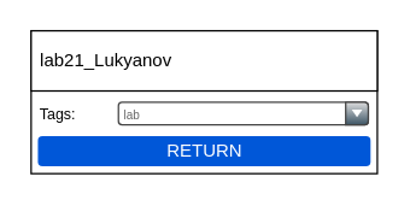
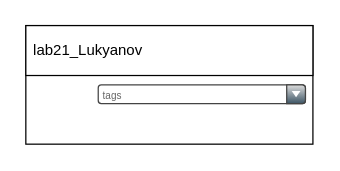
- <mxCell id="5" value="Tags:" style="text;html=1;strokeColor=none;fillColor=none;align=left;verticalAlign=middle;whiteSpace=wrap;rounded=0;fontSize=10;" parent="1" vertex="1"><mxGeometry x="24" y="65" width="50" height="20" as="geometry" /></mxCell>
- <mxCell id="7" value="lab" style="strokeWidth=1;html=1;shadow=0;dashed=0;shape=mxgraph.ios.iComboBox;spacingTop=2;spacingLeft=2;align=left;strokeColor=#444444;fontColor=#666666;buttonText=;fontSize=8;fillColor=#dddddd;fillColor2=#3D5565;" vertex="1" parent="1"><mxGeometry x="78" y="67.5" width="166" height="15" as="geometry" /></mxCell>
+ <mxCell id="7" value="tags" style="strokeWidth=1;html=1;shadow=0;dashed=0;shape=mxgraph.ios.iComboBox;spacingTop=2;spacingLeft=2;align=left;strokeColor=#444444;fontColor=#666666;buttonText=;fontSize=8;fillColor=#dddddd;fillColor2=#3D5565;" vertex="1" parent="1"><mxGeometry x="78" y="67.5" width="166" height="15" as="geometry" /></mxCell>
- <mxCell id="6" value="RETURN" style="rounded=1;fillColor=#0057D8;align=center;strokeColor=none;html=1;fontColor=#ffffff;fontSize=12" parent="1" vertex="1"><mxGeometry x="24.5" y="90" width="221" height="20" as="geometry" /></mxCell>
